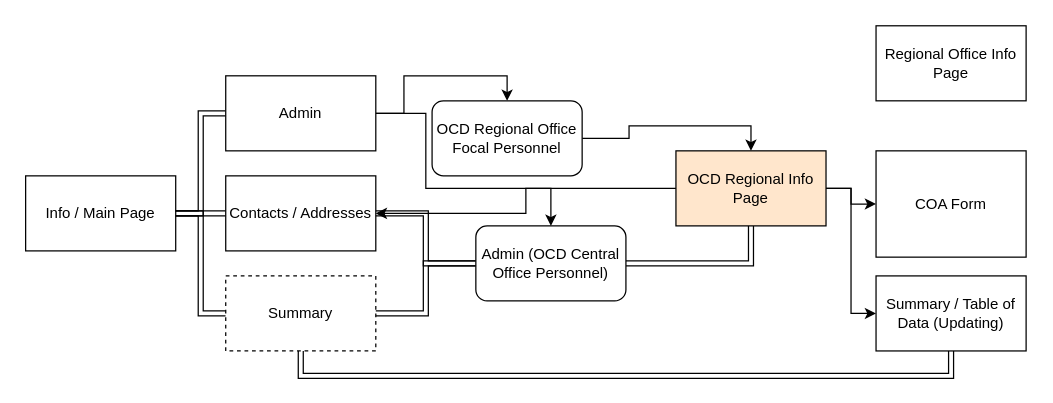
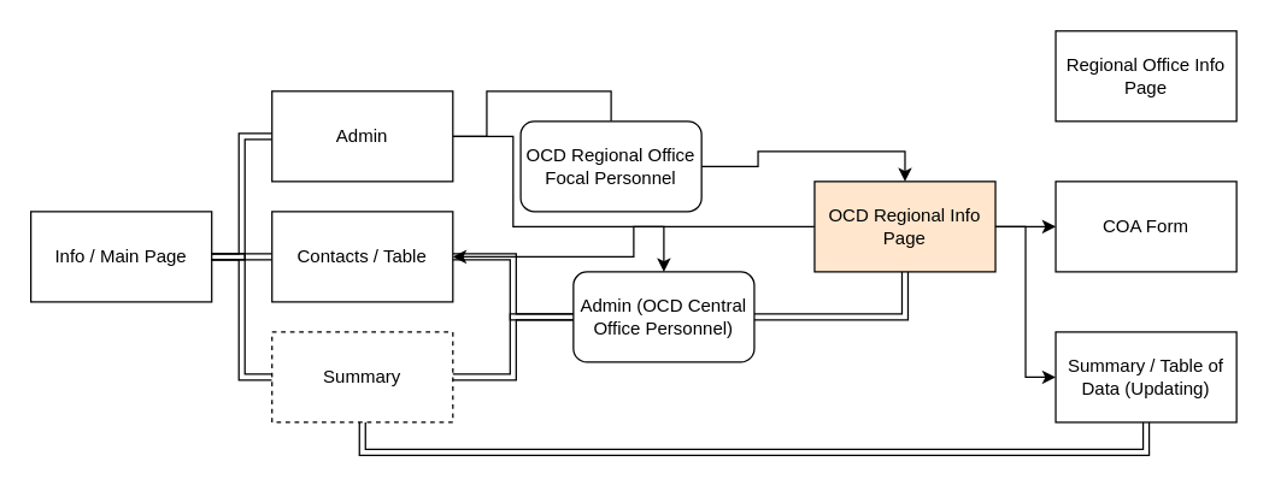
- <mxCell id="4" style="edgeStyle=orthogonalEdgeStyle;rounded=0;orthogonalLoop=1;jettySize=auto;html=1;entryX=0.5;entryY=0;entryDx=0;entryDy=0;" edge="1" parent="1" source="6" target="12"><mxGeometry relative="1" as="geometry" /></mxCell>
+ <mxCell id="4" style="edgeStyle=orthogonalEdgeStyle;rounded=0;orthogonalLoop=1;jettySize=auto;html=1;entryX=0.5;entryY=0;entryDx=0;entryDy=0;endArrow=none;" edge="1" parent="1" source="6" target="12"><mxGeometry relative="1" as="geometry" /></mxCell>
- <mxCell id="21" value="COA Form" style="rounded=0;whiteSpace=wrap;html=1;" vertex="1" parent="1"><mxGeometry x="700" y="120" width="120" height="85" as="geometry" /></mxCell>
+ <mxCell id="21" value="COA Form" style="rounded=0;whiteSpace=wrap;html=1;" vertex="1" parent="1"><mxGeometry x="700" y="120" width="120" height="60" as="geometry" /></mxCell>
- <mxCell id="8" value="Contacts / Addresses" style="rounded=0;whiteSpace=wrap;html=1;" vertex="1" parent="1"><mxGeometry x="180" y="140" width="120" height="60" as="geometry" /></mxCell>
+ <mxCell id="8" value="Contacts / Table" style="rounded=0;whiteSpace=wrap;html=1;" vertex="1" parent="1"><mxGeometry x="180" y="140" width="120" height="60" as="geometry" /></mxCell>
